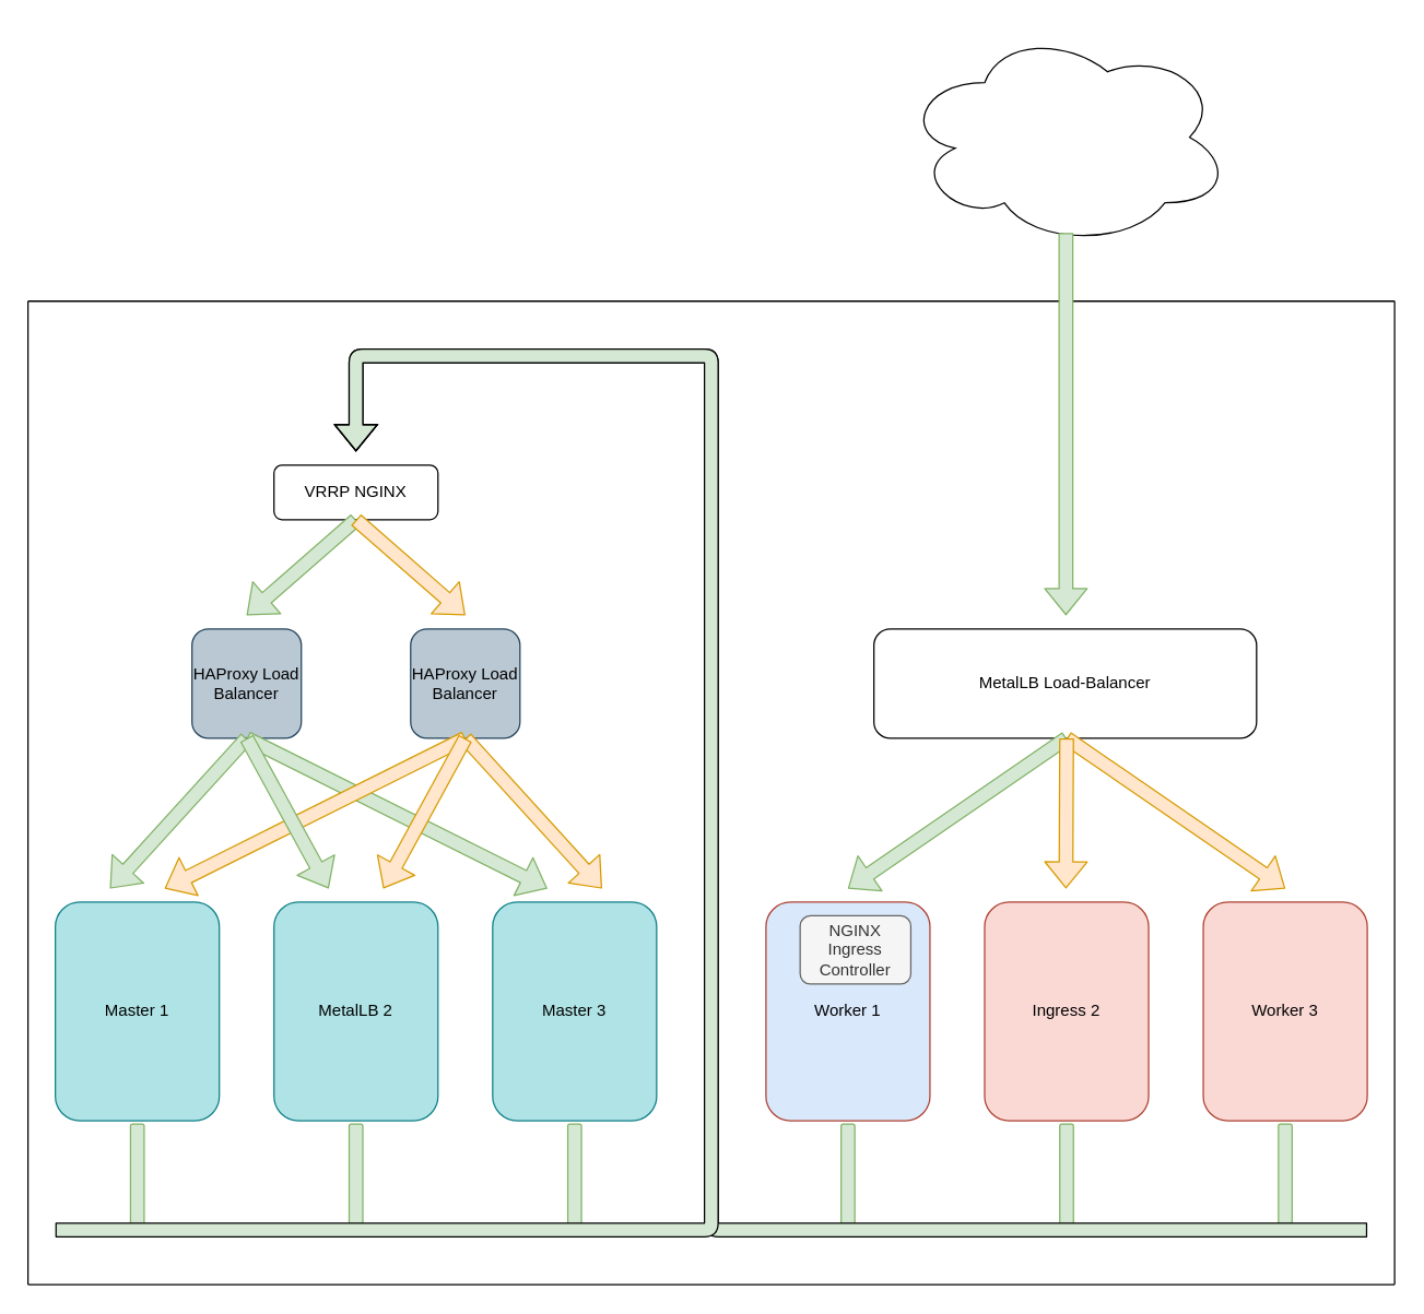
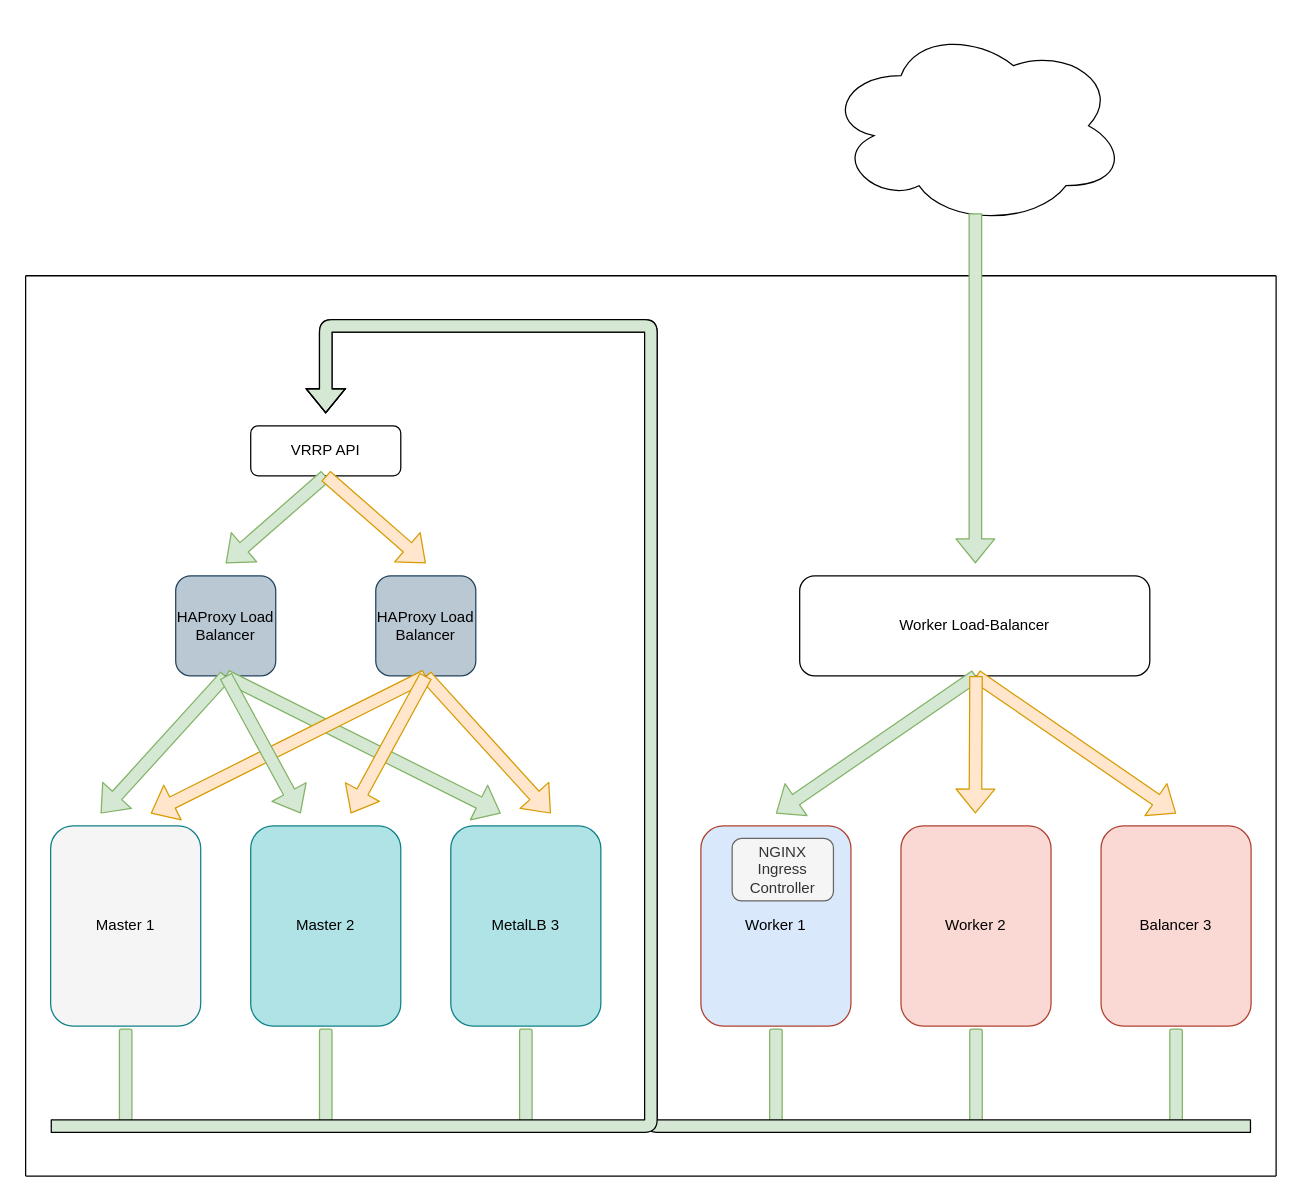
- <mxCell id="10" value="&lt;div&gt;VRRP NGINX&lt;/div&gt;" style="whiteSpace=wrap;html=1;rounded=1;" parent="1" vertex="1"><mxGeometry x="200" y="340" width="120" height="40" as="geometry" /></mxCell>
+ <mxCell id="10" value="&lt;div&gt;VRRP API&lt;/div&gt;" style="whiteSpace=wrap;html=1;rounded=1;" parent="1" vertex="1"><mxGeometry x="200" y="340" width="120" height="40" as="geometry" /></mxCell>
- <mxCell id="11" value="MetalLB Load-Balancer" style="whiteSpace=wrap;html=1;rounded=1;" parent="1" vertex="1"><mxGeometry x="639" y="460" width="280" height="80" as="geometry" /></mxCell>
+ <mxCell id="11" value="Worker Load-Balancer" style="whiteSpace=wrap;html=1;rounded=1;" parent="1" vertex="1"><mxGeometry x="639" y="460" width="280" height="80" as="geometry" /></mxCell>
- <mxCell id="2" value="Master 1" style="whiteSpace=wrap;html=1;rounded=1;fillColor=#b0e3e6;strokeColor=#0e8088;" parent="1" vertex="1"><mxGeometry x="40" y="660" width="120" height="160" as="geometry" /></mxCell>
+ <mxCell id="2" value="Master 1" style="whiteSpace=wrap;html=1;rounded=1;fillColor=#f5f5f5;strokeColor=#0e8088;" parent="1" vertex="1"><mxGeometry x="40" y="660" width="120" height="160" as="geometry" /></mxCell>
- <mxCell id="3" value="MetalLB 2" style="whiteSpace=wrap;html=1;rounded=1;fillColor=#b0e3e6;strokeColor=#0e8088;" parent="1" vertex="1"><mxGeometry x="200" y="660" width="120" height="160" as="geometry" /></mxCell>
+ <mxCell id="3" value="Master 2" style="whiteSpace=wrap;html=1;rounded=1;fillColor=#b0e3e6;strokeColor=#0e8088;" parent="1" vertex="1"><mxGeometry x="200" y="660" width="120" height="160" as="geometry" /></mxCell>
- <mxCell id="4" value="Master 3" style="whiteSpace=wrap;html=1;rounded=1;fillColor=#b0e3e6;strokeColor=#0e8088;" parent="1" vertex="1"><mxGeometry x="360" y="660" width="120" height="160" as="geometry" /></mxCell>
+ <mxCell id="4" value="MetalLB 3" style="whiteSpace=wrap;html=1;rounded=1;fillColor=#b0e3e6;strokeColor=#0e8088;" parent="1" vertex="1"><mxGeometry x="360" y="660" width="120" height="160" as="geometry" /></mxCell>
- <mxCell id="7" value="Ingress 2" style="whiteSpace=wrap;html=1;rounded=1;fillColor=#fad9d5;strokeColor=#ae4132;" parent="1" vertex="1"><mxGeometry x="720" y="660" width="120" height="160" as="geometry" /></mxCell>
+ <mxCell id="7" value="Worker 2" style="whiteSpace=wrap;html=1;rounded=1;fillColor=#fad9d5;strokeColor=#ae4132;" parent="1" vertex="1"><mxGeometry x="720" y="660" width="120" height="160" as="geometry" /></mxCell>
- <mxCell id="5" value="Worker 3" style="whiteSpace=wrap;html=1;rounded=1;fillColor=#fad9d5;strokeColor=#ae4132;" parent="1" vertex="1"><mxGeometry x="880" y="660" width="120" height="160" as="geometry" /></mxCell>
+ <mxCell id="5" value="Balancer 3" style="whiteSpace=wrap;html=1;rounded=1;fillColor=#fad9d5;strokeColor=#ae4132;" parent="1" vertex="1"><mxGeometry x="880" y="660" width="120" height="160" as="geometry" /></mxCell>
